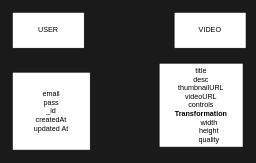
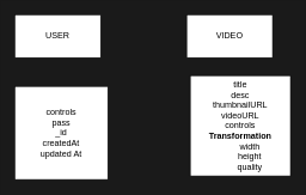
- <mxCell id="3" value="VIDEO" style="rounded=0;whiteSpace=wrap;html=1;" parent="1" vertex="1"><mxGeometry x="290" y="20" width="120" height="60" as="geometry" /></mxCell>
+ <mxCell id="3" value="VIDEO" style="rounded=0;whiteSpace=wrap;html=1;" parent="1" vertex="1"><mxGeometry x="260" y="20" width="120" height="60" as="geometry" /></mxCell>
- <mxCell id="4" value="email&lt;br&gt;pass&lt;br&gt;_id&lt;br&gt;createdAt&lt;div&gt;updated At&lt;/div&gt;" style="whiteSpace=wrap;html=1;aspect=fixed;" parent="1" vertex="1"><mxGeometry x="20" y="120" width="130" height="130" as="geometry" /></mxCell>
+ <mxCell id="4" value="controls&lt;br&gt;pass&lt;br&gt;_id&lt;br&gt;createdAt&lt;div&gt;updated At&lt;/div&gt;" style="whiteSpace=wrap;html=1;aspect=fixed;" parent="1" vertex="1"><mxGeometry x="20" y="120" width="130" height="130" as="geometry" /></mxCell>
